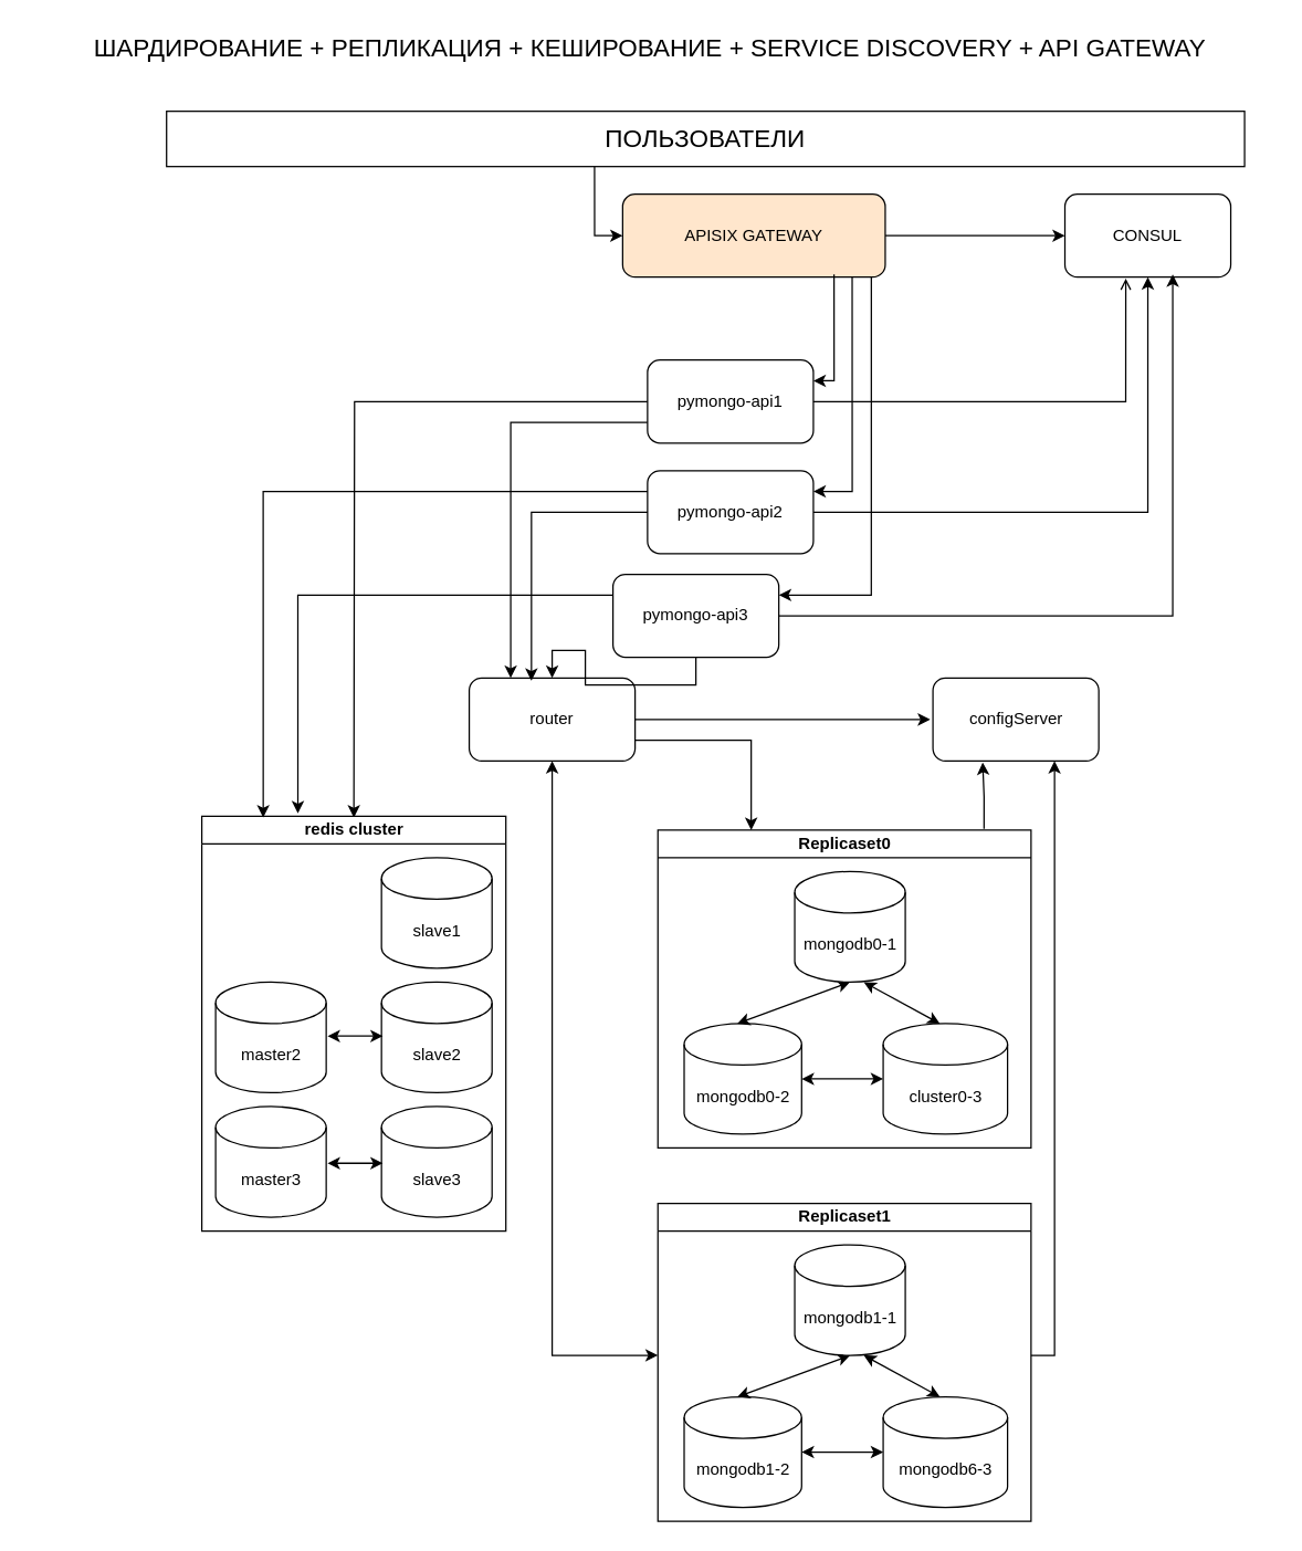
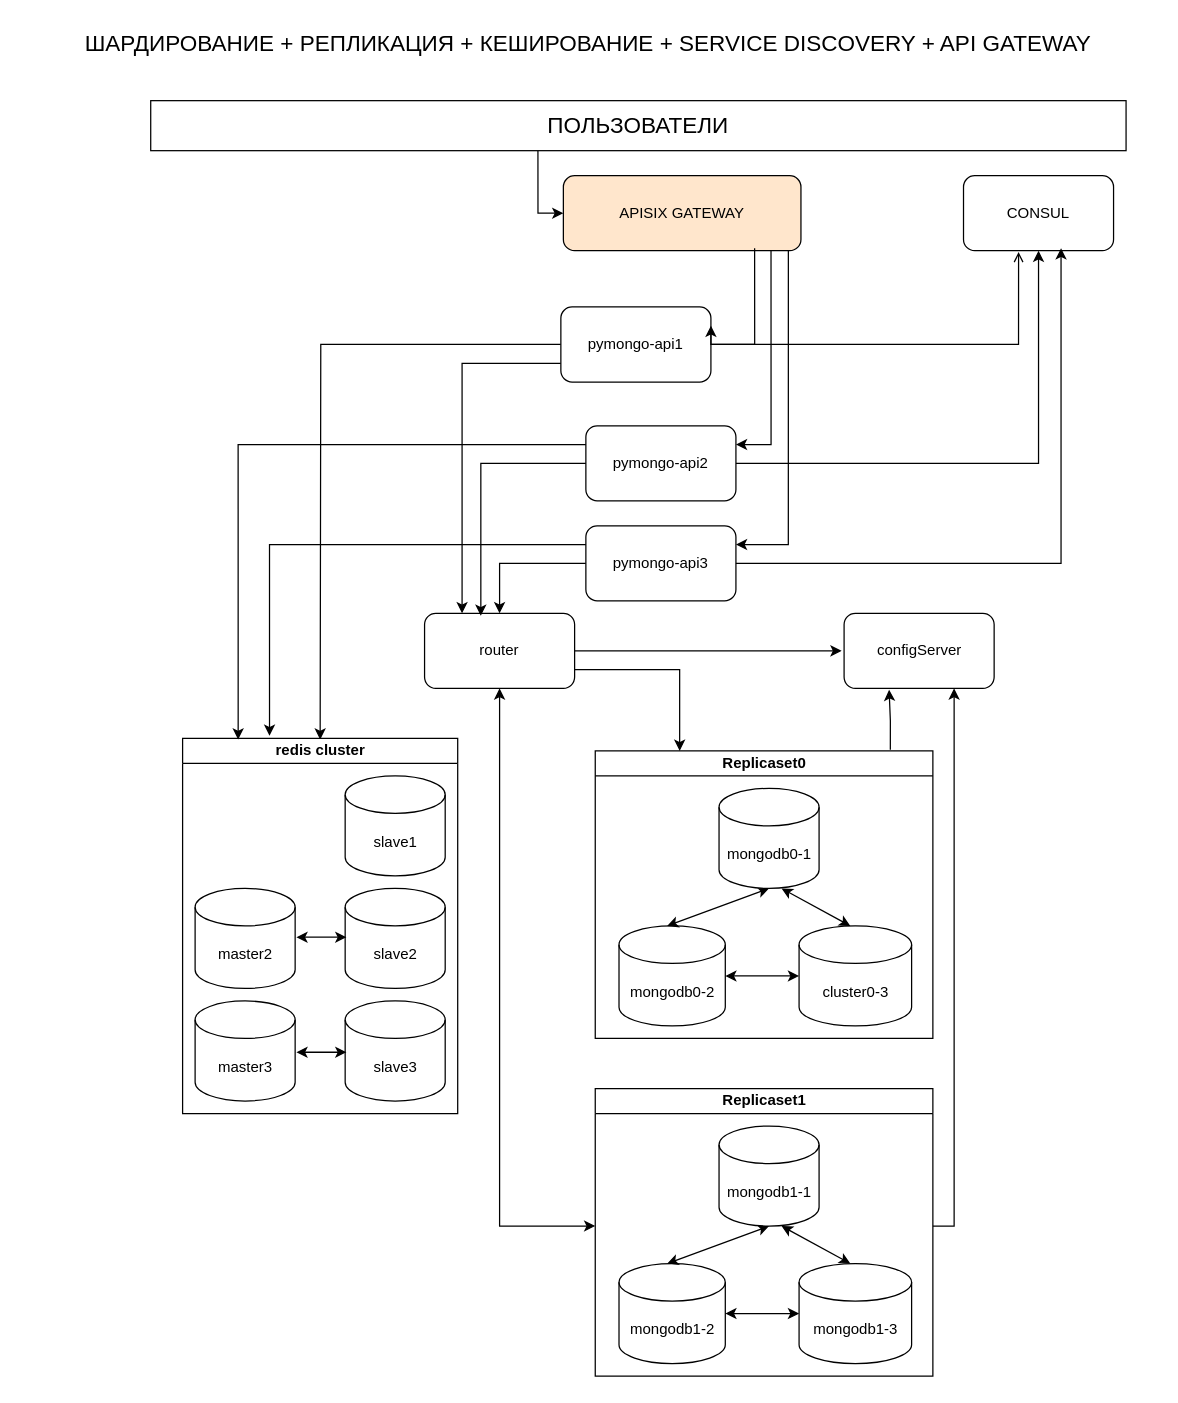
- <mxCell id="39" style="edgeStyle=orthogonalEdgeStyle;rounded=0;orthogonalLoop=1;jettySize=auto;html=1;" edge="1" parent="1" source="41" target="46"><mxGeometry relative="1" as="geometry" /></mxCell>
- <mxCell id="5" value="pymongo-api1" style="rounded=1;whiteSpace=wrap;html=1;" parent="1" vertex="1"><mxGeometry x="468" y="260" width="120" height="60" as="geometry" /></mxCell>
+ <mxCell id="5" value="pymongo-api1" style="rounded=1;whiteSpace=wrap;html=1;" parent="1" vertex="1"><mxGeometry x="448" y="245" width="120" height="60" as="geometry" /></mxCell>
- <mxCell id="43" value="pymongo-api3" style="rounded=1;whiteSpace=wrap;html=1;" vertex="1" parent="1"><mxGeometry x="443" y="415" width="120" height="60" as="geometry" /></mxCell>
+ <mxCell id="43" value="pymongo-api3" style="rounded=1;whiteSpace=wrap;html=1;" vertex="1" parent="1"><mxGeometry x="468" y="420" width="120" height="60" as="geometry" /></mxCell>
- <mxCell id="23" value="mongodb6-3" style="shape=cylinder3;whiteSpace=wrap;html=1;boundedLbl=1;backgroundOutline=1;size=15;" parent="1" vertex="1"><mxGeometry x="638.5" y="1010" width="90" height="80" as="geometry" /></mxCell>
+ <mxCell id="23" value="mongodb1-3" style="shape=cylinder3;whiteSpace=wrap;html=1;boundedLbl=1;backgroundOutline=1;size=15;" parent="1" vertex="1"><mxGeometry x="638.5" y="1010" width="90" height="80" as="geometry" /></mxCell>
